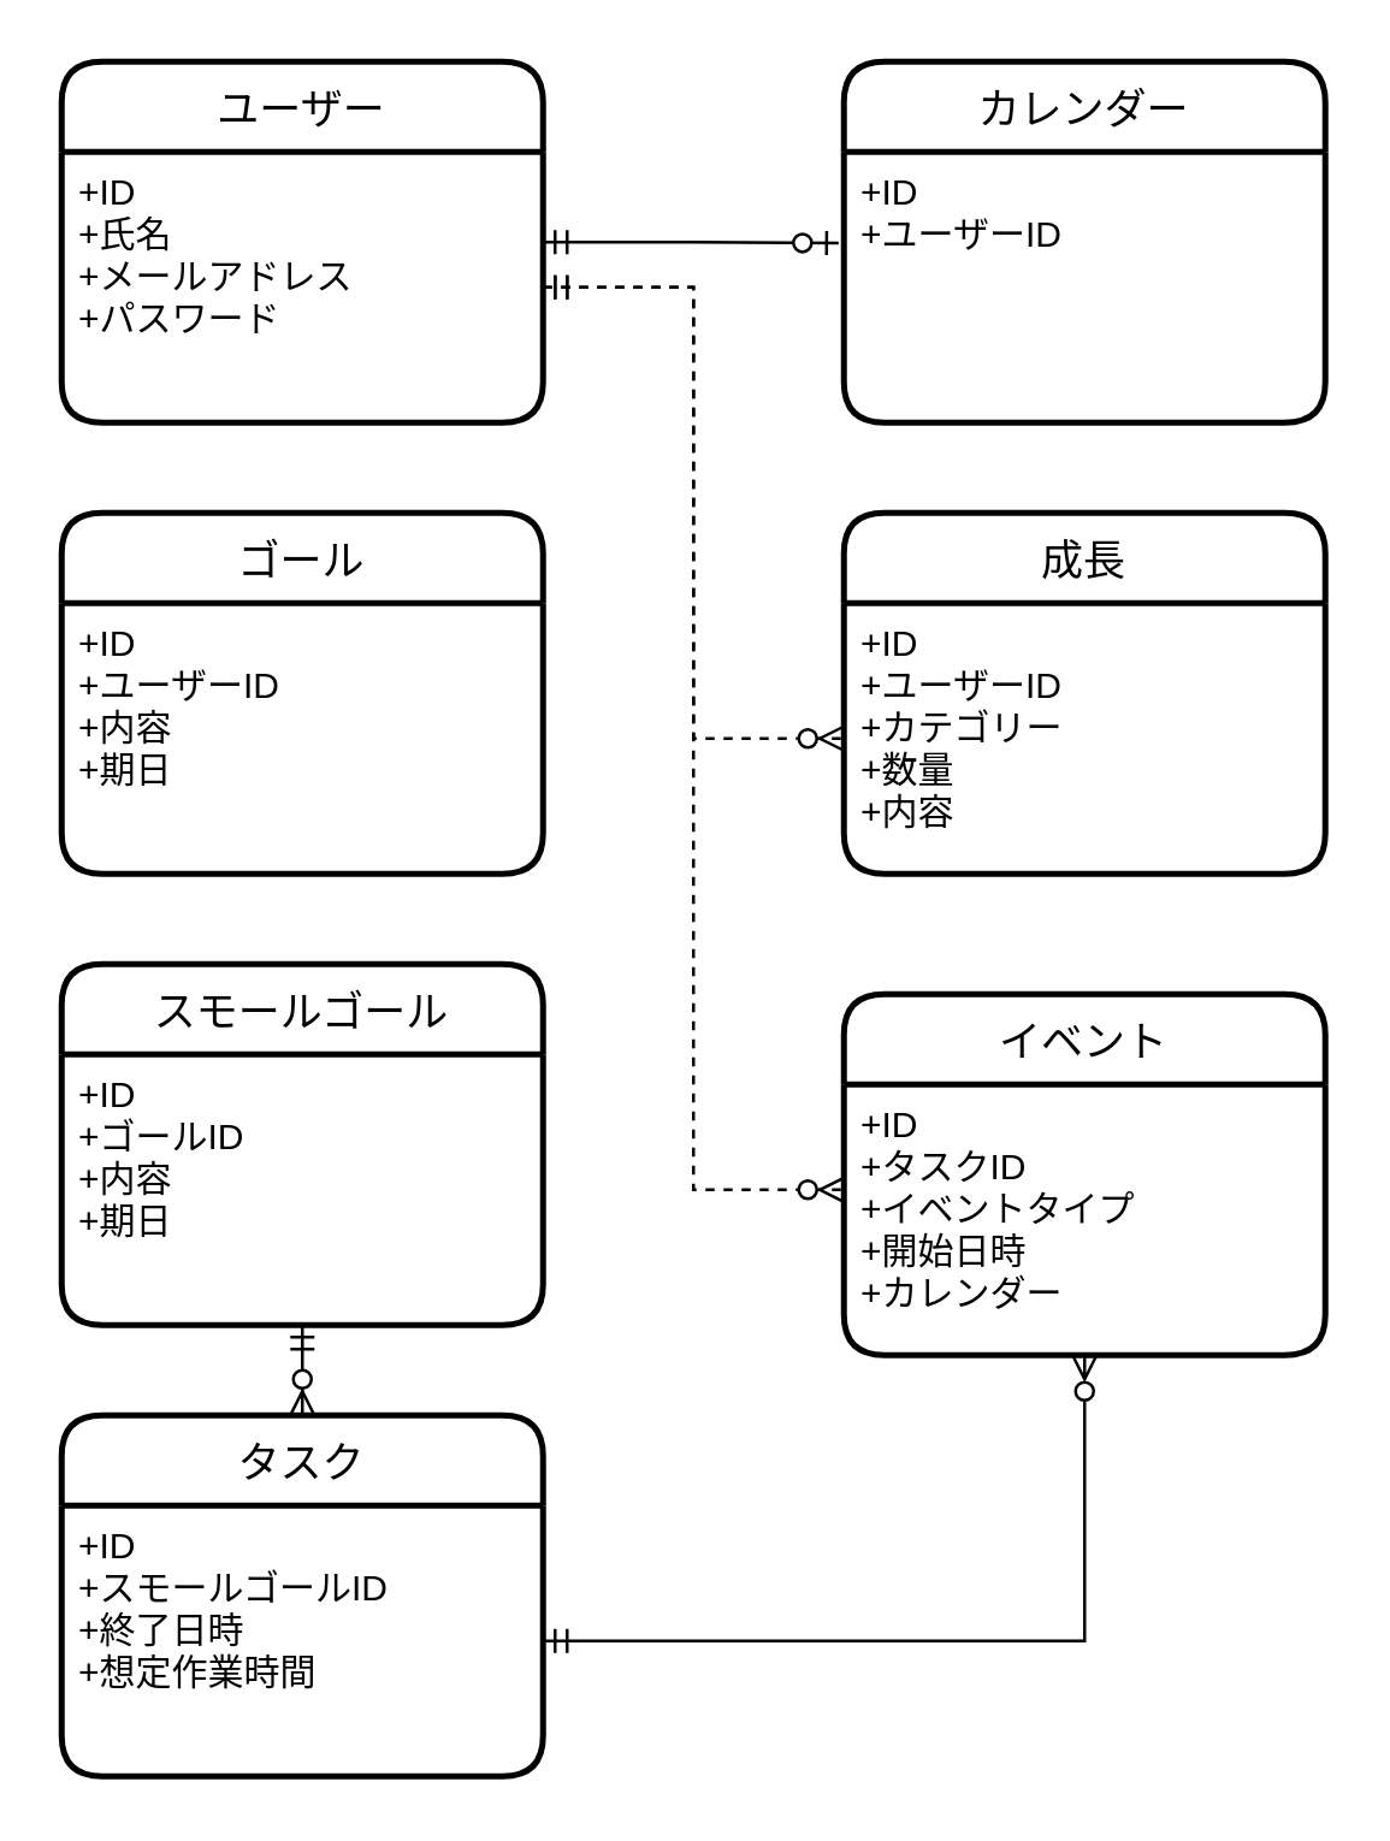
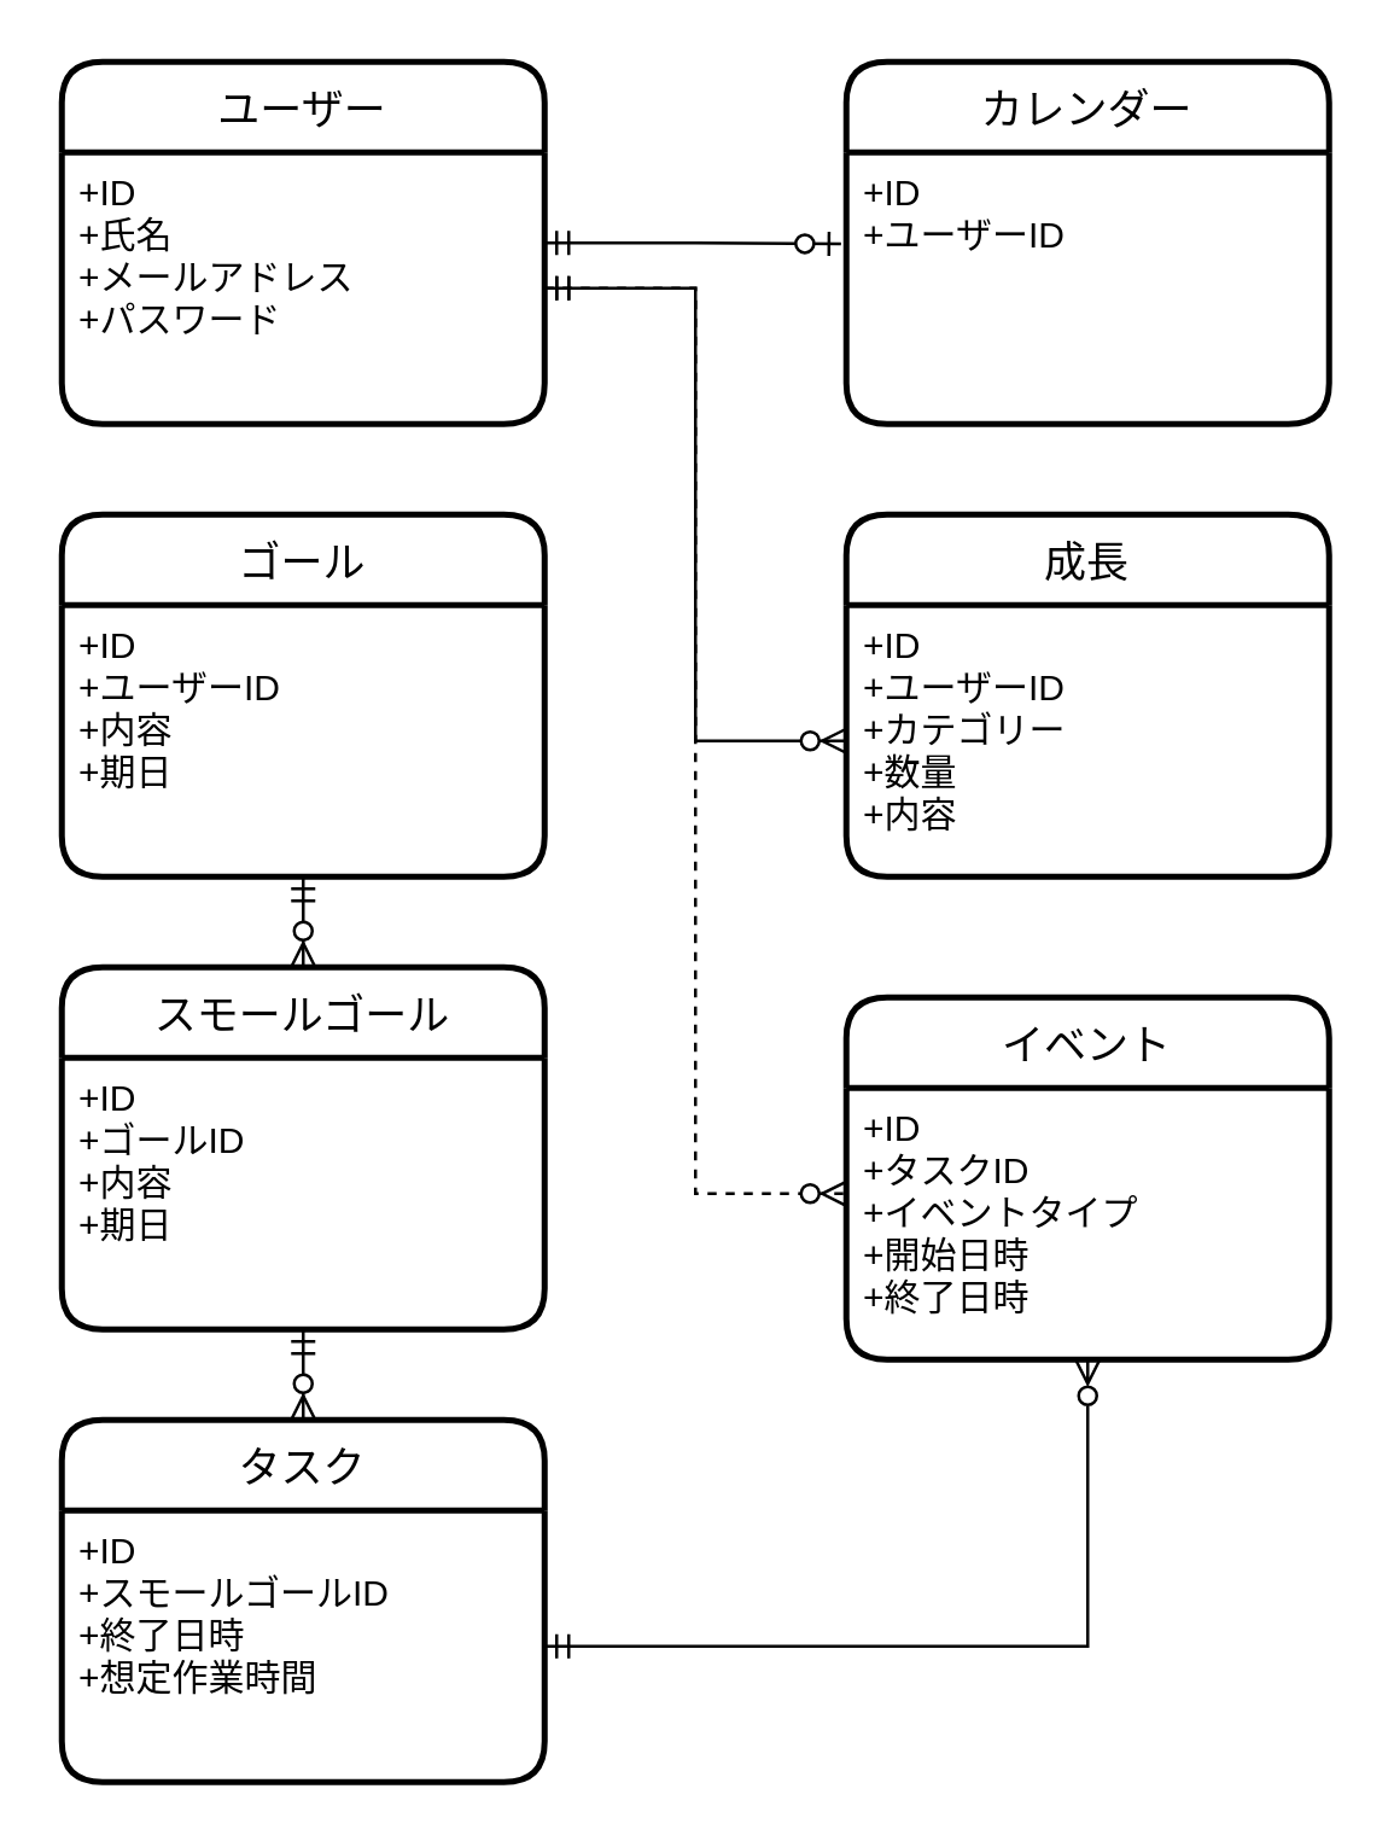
- <mxCell id="18" style="edgeStyle=orthogonalEdgeStyle;rounded=0;orthogonalLoop=1;jettySize=auto;html=1;exitX=1;exitY=0.5;exitDx=0;exitDy=0;entryX=0;entryY=0.5;entryDx=0;entryDy=0;startArrow=ERmandOne;startFill=0;endArrow=ERzeroToMany;endFill=1;dashed=1;" parent="1" source="4" target="14" edge="1"><mxGeometry relative="1" as="geometry" /></mxCell>
+ <mxCell id="18" style="edgeStyle=orthogonalEdgeStyle;rounded=0;orthogonalLoop=1;jettySize=auto;html=1;exitX=1;exitY=0.5;exitDx=0;exitDy=0;entryX=0;entryY=0.5;entryDx=0;entryDy=0;startArrow=ERmandOne;startFill=0;endArrow=ERzeroToMany;endFill=1;" parent="1" source="4" target="14" edge="1"><mxGeometry relative="1" as="geometry" /></mxCell>
+ <mxCell id="15" style="edgeStyle=orthogonalEdgeStyle;rounded=0;orthogonalLoop=1;jettySize=auto;html=1;exitX=0.5;exitY=1;exitDx=0;exitDy=0;entryX=0.5;entryY=0;entryDx=0;entryDy=0;startArrow=ERmandOne;startFill=0;endArrow=ERzeroToMany;endFill=1;" parent="1" source="6" target="7" edge="1"><mxGeometry relative="1" as="geometry" /></mxCell>
- <mxCell id="20" value="+ID&#10;+タスクID&#10;+イベントタイプ&#10;+開始日時&#10;+カレンダー&#10;" style="align=left;strokeColor=none;fillColor=none;spacingLeft=4;fontSize=12;verticalAlign=top;resizable=0;rotatable=0;part=1;" parent="19" vertex="1"><mxGeometry y="30" width="160" height="90" as="geometry" /></mxCell>
+ <mxCell id="20" value="+ID&#10;+タスクID&#10;+イベントタイプ&#10;+開始日時&#10;+終了日時&#10;" style="align=left;strokeColor=none;fillColor=none;spacingLeft=4;fontSize=12;verticalAlign=top;resizable=0;rotatable=0;part=1;" parent="19" vertex="1"><mxGeometry y="30" width="160" height="90" as="geometry" /></mxCell>
